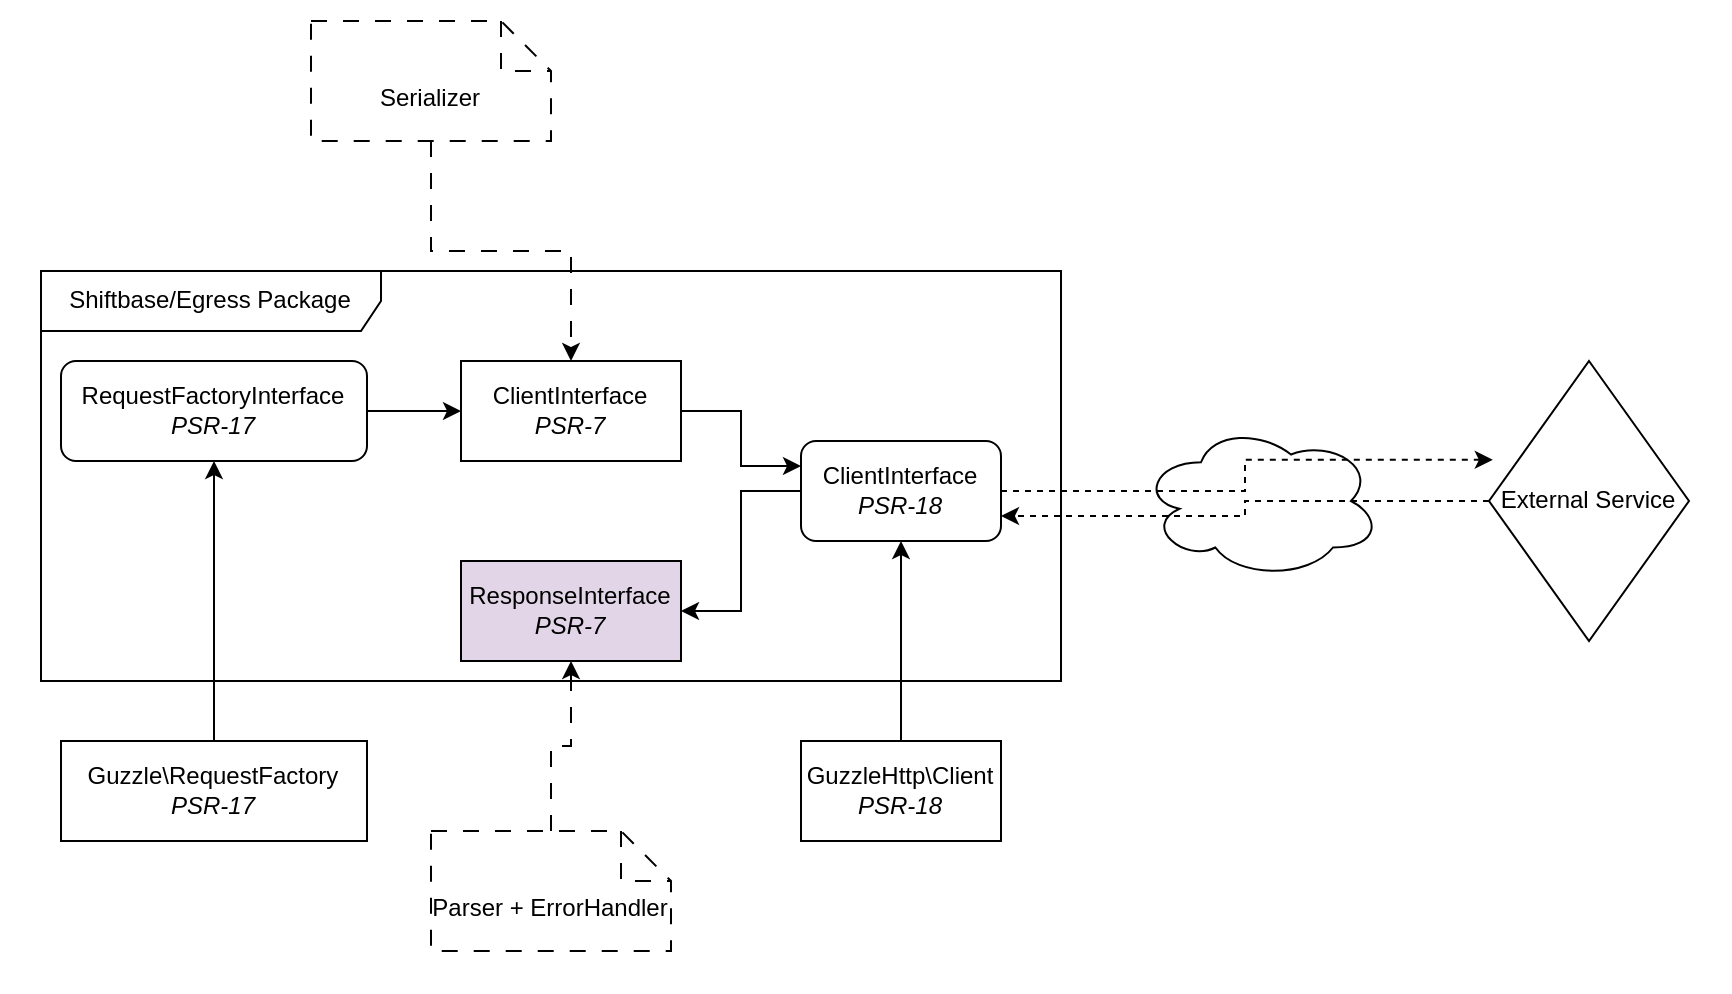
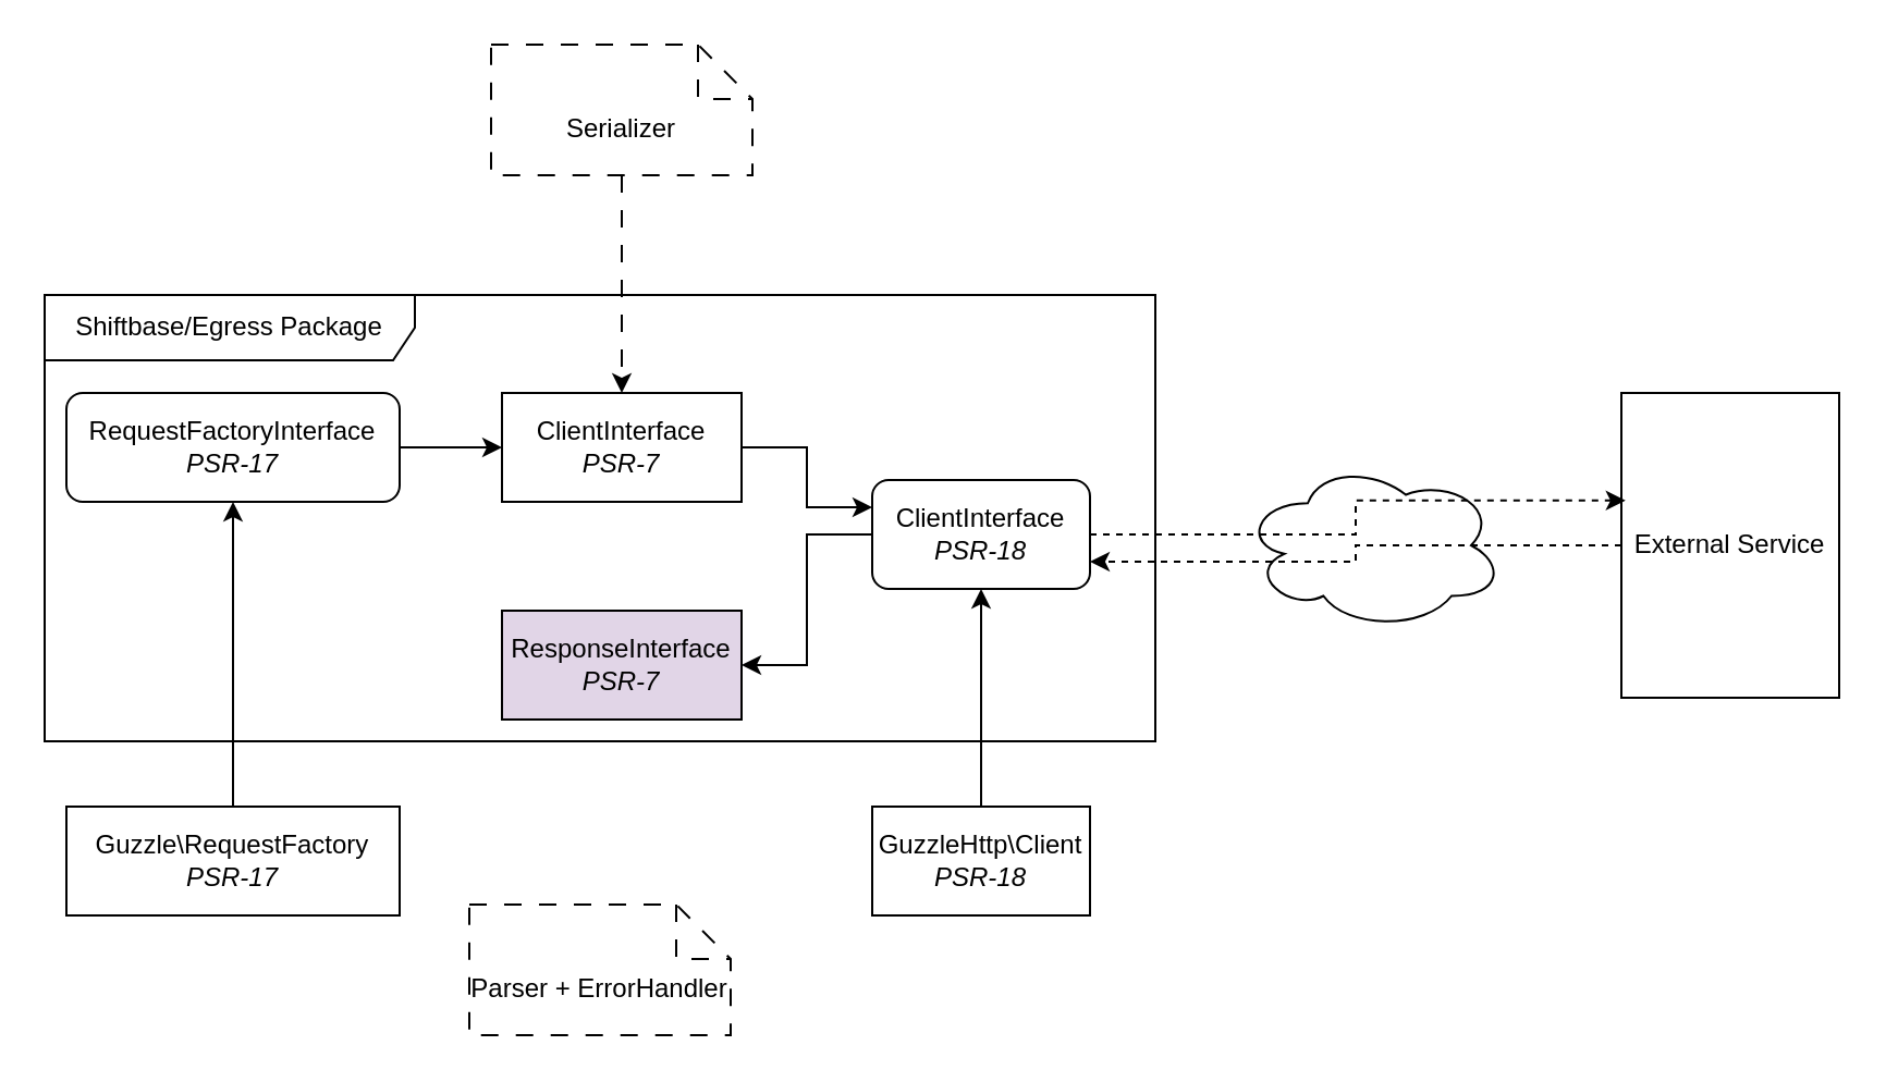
- <mxCell id="22" value="Serializer" style="shape=note2;boundedLbl=1;whiteSpace=wrap;html=1;size=25;verticalAlign=top;align=center;dashed=1;dashPattern=8 8;" vertex="1" parent="1"><mxGeometry x="155" y="10" width="120" height="60" as="geometry" /></mxCell>
+ <mxCell id="22" value="Serializer" style="shape=note2;boundedLbl=1;whiteSpace=wrap;html=1;size=25;verticalAlign=top;align=center;dashed=1;dashPattern=8 8;" vertex="1" parent="1"><mxGeometry x="225" y="20" width="120" height="60" as="geometry" /></mxCell>
- <mxCell id="15" value="External Service" style="rhombus;whiteSpace=wrap;html=1;" vertex="1" parent="1"><mxGeometry x="744" y="180" width="100" height="140" as="geometry" /></mxCell>
+ <mxCell id="15" value="External Service" style="rounded=0;whiteSpace=wrap;html=1;" vertex="1" parent="1"><mxGeometry x="744" y="180" width="100" height="140" as="geometry" /></mxCell>
- <mxCell id="20" style="edgeStyle=orthogonalEdgeStyle;rounded=0;orthogonalLoop=1;jettySize=auto;html=1;dashed=1;dashPattern=8 8;" edge="1" parent="1" source="19" target="7"><mxGeometry relative="1" as="geometry" /></mxCell>
